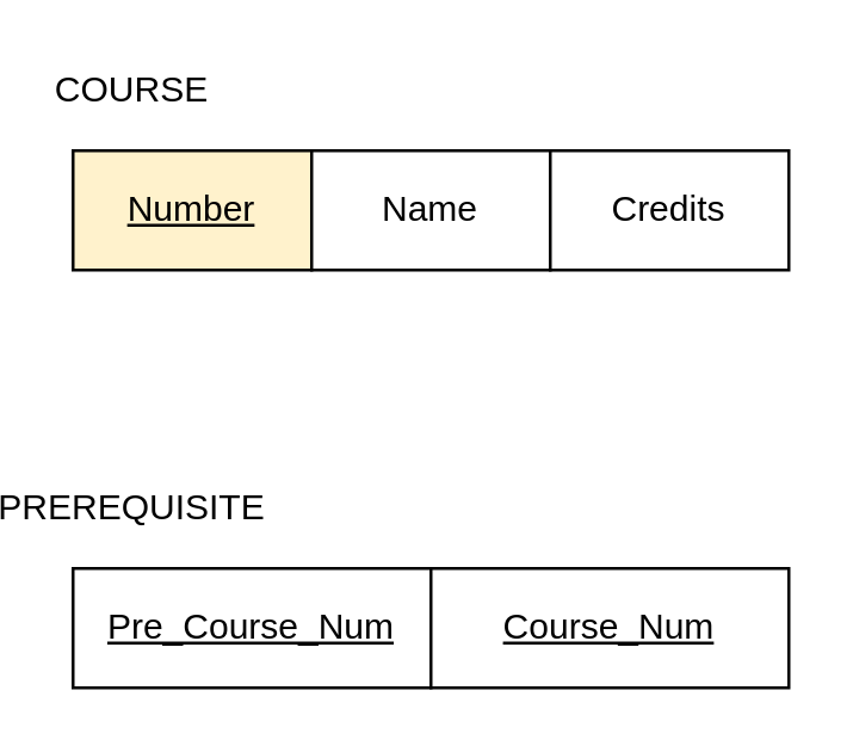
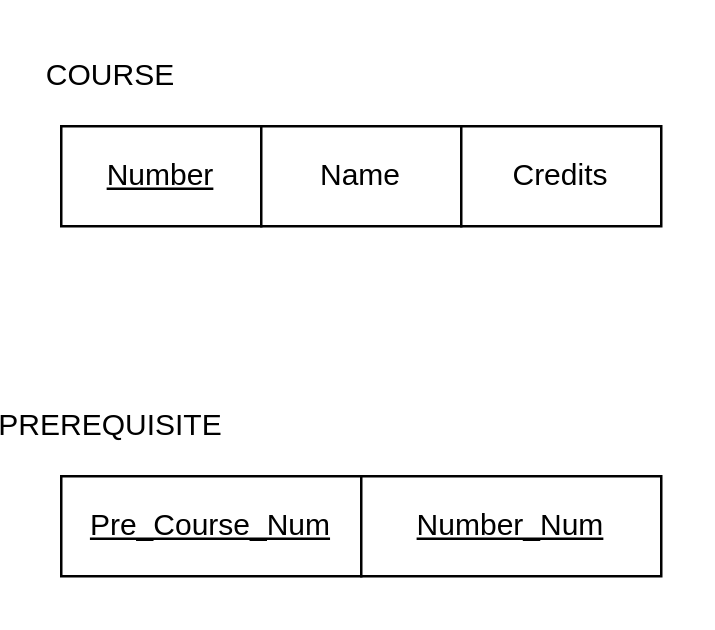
- <mxCell id="2" value="Number" style="rounded=0;whiteSpace=wrap;html=1;fontStyle=4;fillColor=#fff2cc;" vertex="1" parent="1"><mxGeometry x="20" y="50" width="80" height="40" as="geometry" /></mxCell>
+ <mxCell id="2" value="Number" style="rounded=0;whiteSpace=wrap;html=1;fontStyle=4" vertex="1" parent="1"><mxGeometry x="20" y="50" width="80" height="40" as="geometry" /></mxCell>
- <mxCell id="8" value="Course_Num" style="rounded=0;whiteSpace=wrap;html=1;fontStyle=4" vertex="1" parent="1"><mxGeometry x="140" y="190" width="120" height="40" as="geometry" /></mxCell>
+ <mxCell id="8" value="Number_Num" style="rounded=0;whiteSpace=wrap;html=1;fontStyle=4" vertex="1" parent="1"><mxGeometry x="140" y="190" width="120" height="40" as="geometry" /></mxCell>
